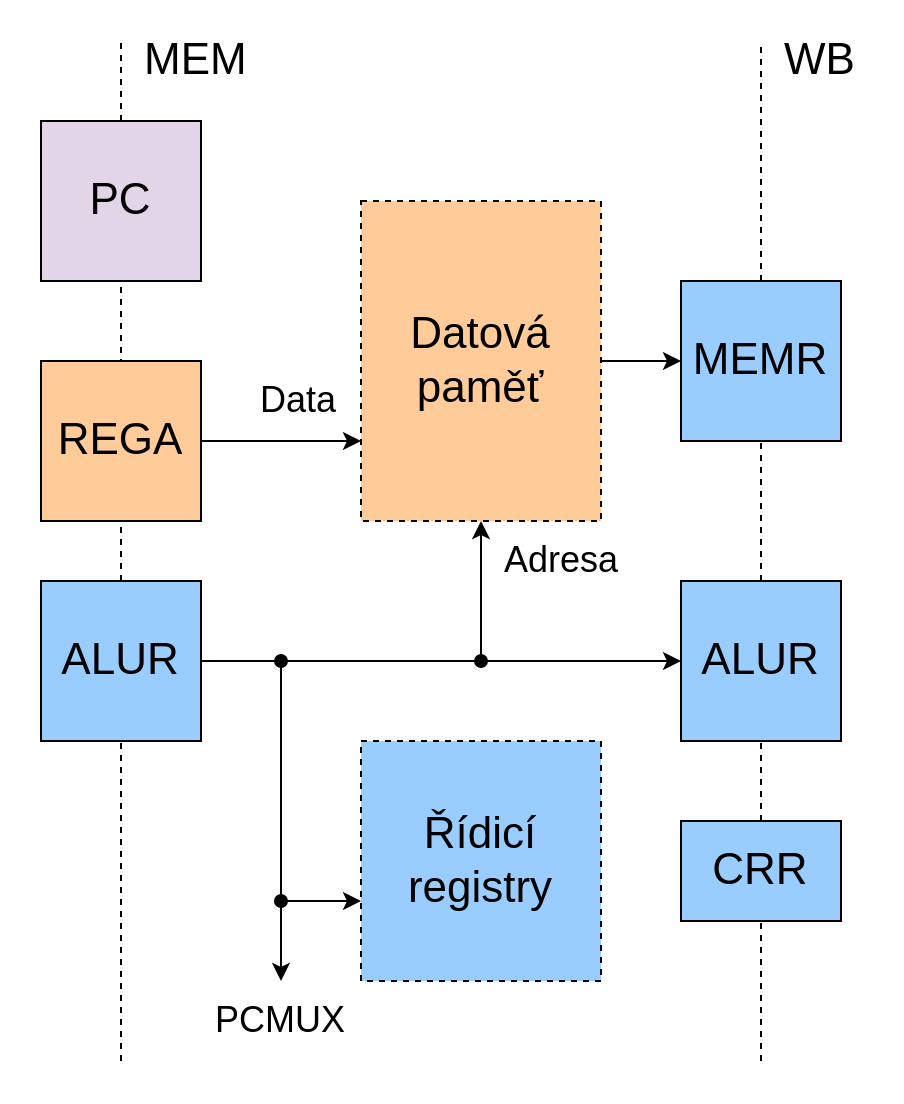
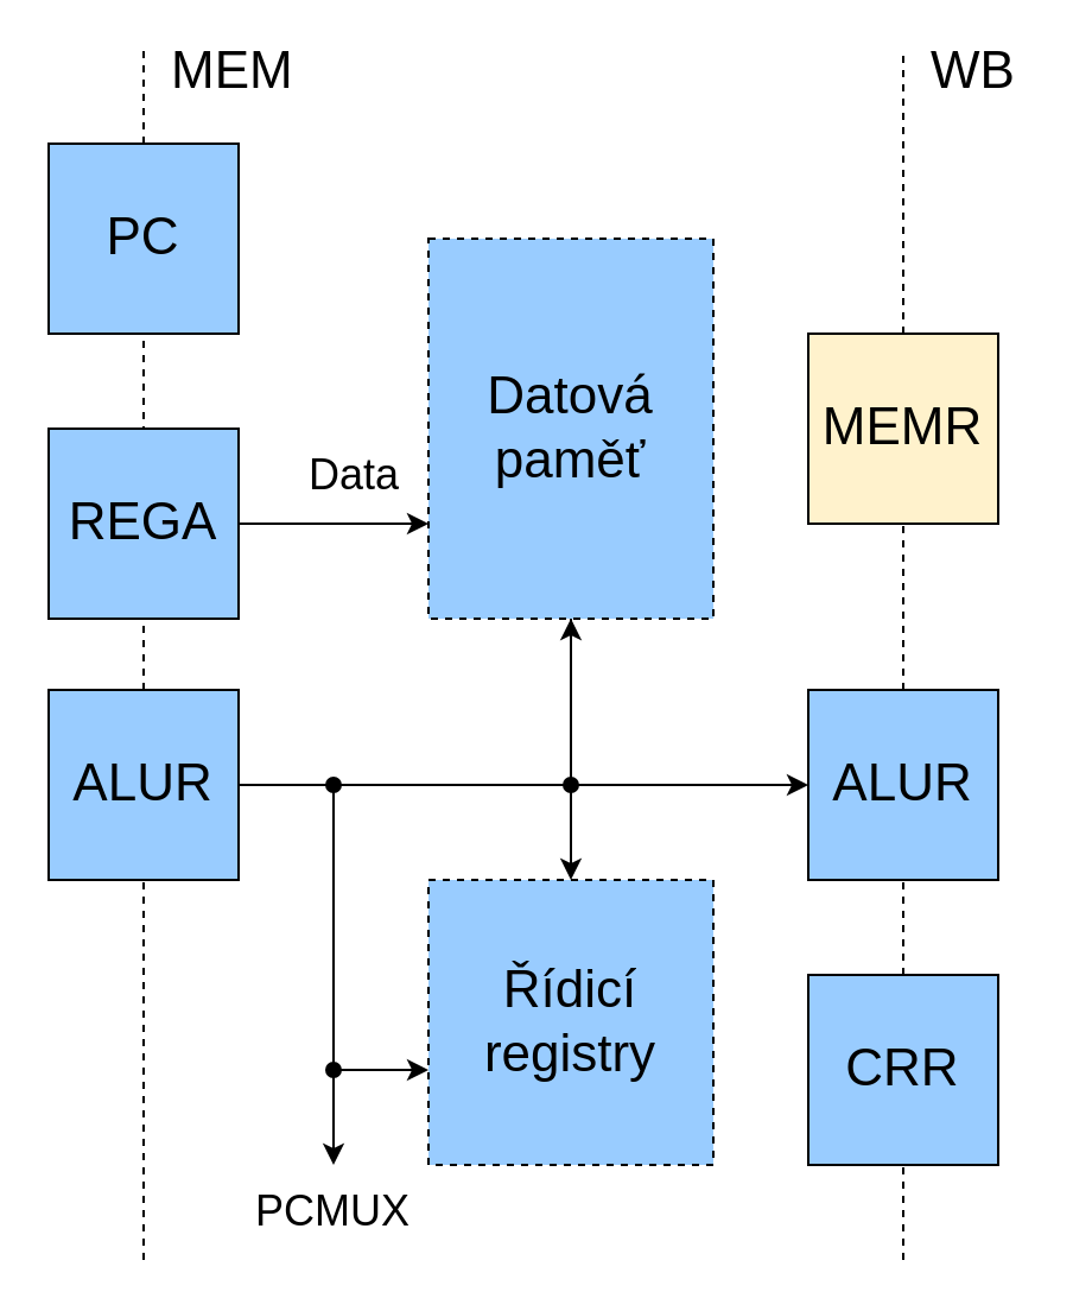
- <mxCell id="3" value="&lt;span style=&quot;font-size: 22px&quot;&gt;PC&lt;/span&gt;" style="whiteSpace=wrap;html=1;aspect=fixed;fillColor=#e1d5e7;" parent="1" vertex="1"><mxGeometry x="20" y="60" width="80" height="80" as="geometry" /></mxCell>
+ <mxCell id="3" value="&lt;span style=&quot;font-size: 22px&quot;&gt;PC&lt;/span&gt;" style="whiteSpace=wrap;html=1;aspect=fixed;fillColor=#99CCFF;" parent="1" vertex="1"><mxGeometry x="20" y="60" width="80" height="80" as="geometry" /></mxCell>
- <mxCell id="13" value="&lt;font style=&quot;font-size: 22px&quot;&gt;Datová paměť&lt;br&gt;&lt;/font&gt;" style="rounded=0;whiteSpace=wrap;html=1;dashed=1;fillColor=#FFCC99;" parent="1" vertex="1"><mxGeometry x="180" y="100" width="120" height="160" as="geometry" /></mxCell>
+ <mxCell id="13" value="&lt;font style=&quot;font-size: 22px&quot;&gt;Datová paměť&lt;br&gt;&lt;/font&gt;" style="rounded=0;whiteSpace=wrap;html=1;dashed=1;fillColor=#99ccff;" parent="1" vertex="1"><mxGeometry x="180" y="100" width="120" height="160" as="geometry" /></mxCell>
- <mxCell id="12" style="edgeStyle=orthogonalEdgeStyle;rounded=0;orthogonalLoop=1;jettySize=auto;html=1;entryX=0;entryY=0.5;entryDx=0;entryDy=0;startArrow=none;startFill=0;" parent="1" source="13" target="18" edge="1"><mxGeometry relative="1" as="geometry" /></mxCell>
+ <mxCell id="12" style="edgeStyle=orthogonalEdgeStyle;rounded=0;orthogonalLoop=1;jettySize=auto;html=1;startArrow=none;startFill=0;" parent="1" source="13" target="14" edge="1"><mxGeometry relative="1" as="geometry" /></mxCell>
- <mxCell id="18" value="&lt;span style=&quot;font-size: 22px&quot;&gt;MEMR&lt;/span&gt;" style="whiteSpace=wrap;html=1;aspect=fixed;fillColor=#99CCFF;" parent="1" vertex="1"><mxGeometry x="340" y="140" width="80" height="80" as="geometry" /></mxCell>
+ <mxCell id="18" value="&lt;span style=&quot;font-size: 22px&quot;&gt;MEMR&lt;/span&gt;" style="whiteSpace=wrap;html=1;aspect=fixed;fillColor=#fff2cc;" parent="1" vertex="1"><mxGeometry x="340" y="140" width="80" height="80" as="geometry" /></mxCell>
- <mxCell id="8" value="&lt;span style=&quot;font-size: 22px&quot;&gt;REGA&lt;/span&gt;" style="whiteSpace=wrap;html=1;aspect=fixed;fillColor=#ffcc99;" parent="1" vertex="1"><mxGeometry x="20" y="180" width="80" height="80" as="geometry" /></mxCell>
+ <mxCell id="8" value="&lt;span style=&quot;font-size: 22px&quot;&gt;REGA&lt;/span&gt;" style="whiteSpace=wrap;html=1;aspect=fixed;fillColor=#99CCFF;" parent="1" vertex="1"><mxGeometry x="20" y="180" width="80" height="80" as="geometry" /></mxCell>
- <mxCell id="22" value="&lt;font style=&quot;font-size: 18px&quot;&gt;Adresa&lt;/font&gt;" style="text;html=1;strokeColor=none;fillColor=none;align=left;verticalAlign=middle;whiteSpace=wrap;rounded=0;" parent="1" vertex="1"><mxGeometry x="250" y="270" width="90" height="20" as="geometry" /></mxCell>
- <mxCell id="19" value="&lt;span style=&quot;font-size: 22px&quot;&gt;CRR&lt;/span&gt;" style="whiteSpace=wrap;html=1;aspect=fixed;fillColor=#99CCFF;" parent="1" vertex="1"><mxGeometry x="340" y="410" width="80" height="50" as="geometry" /></mxCell>
+ <mxCell id="19" value="&lt;span style=&quot;font-size: 22px&quot;&gt;CRR&lt;/span&gt;" style="whiteSpace=wrap;html=1;aspect=fixed;fillColor=#99CCFF;" parent="1" vertex="1"><mxGeometry x="340" y="410" width="80" height="80" as="geometry" /></mxCell>
